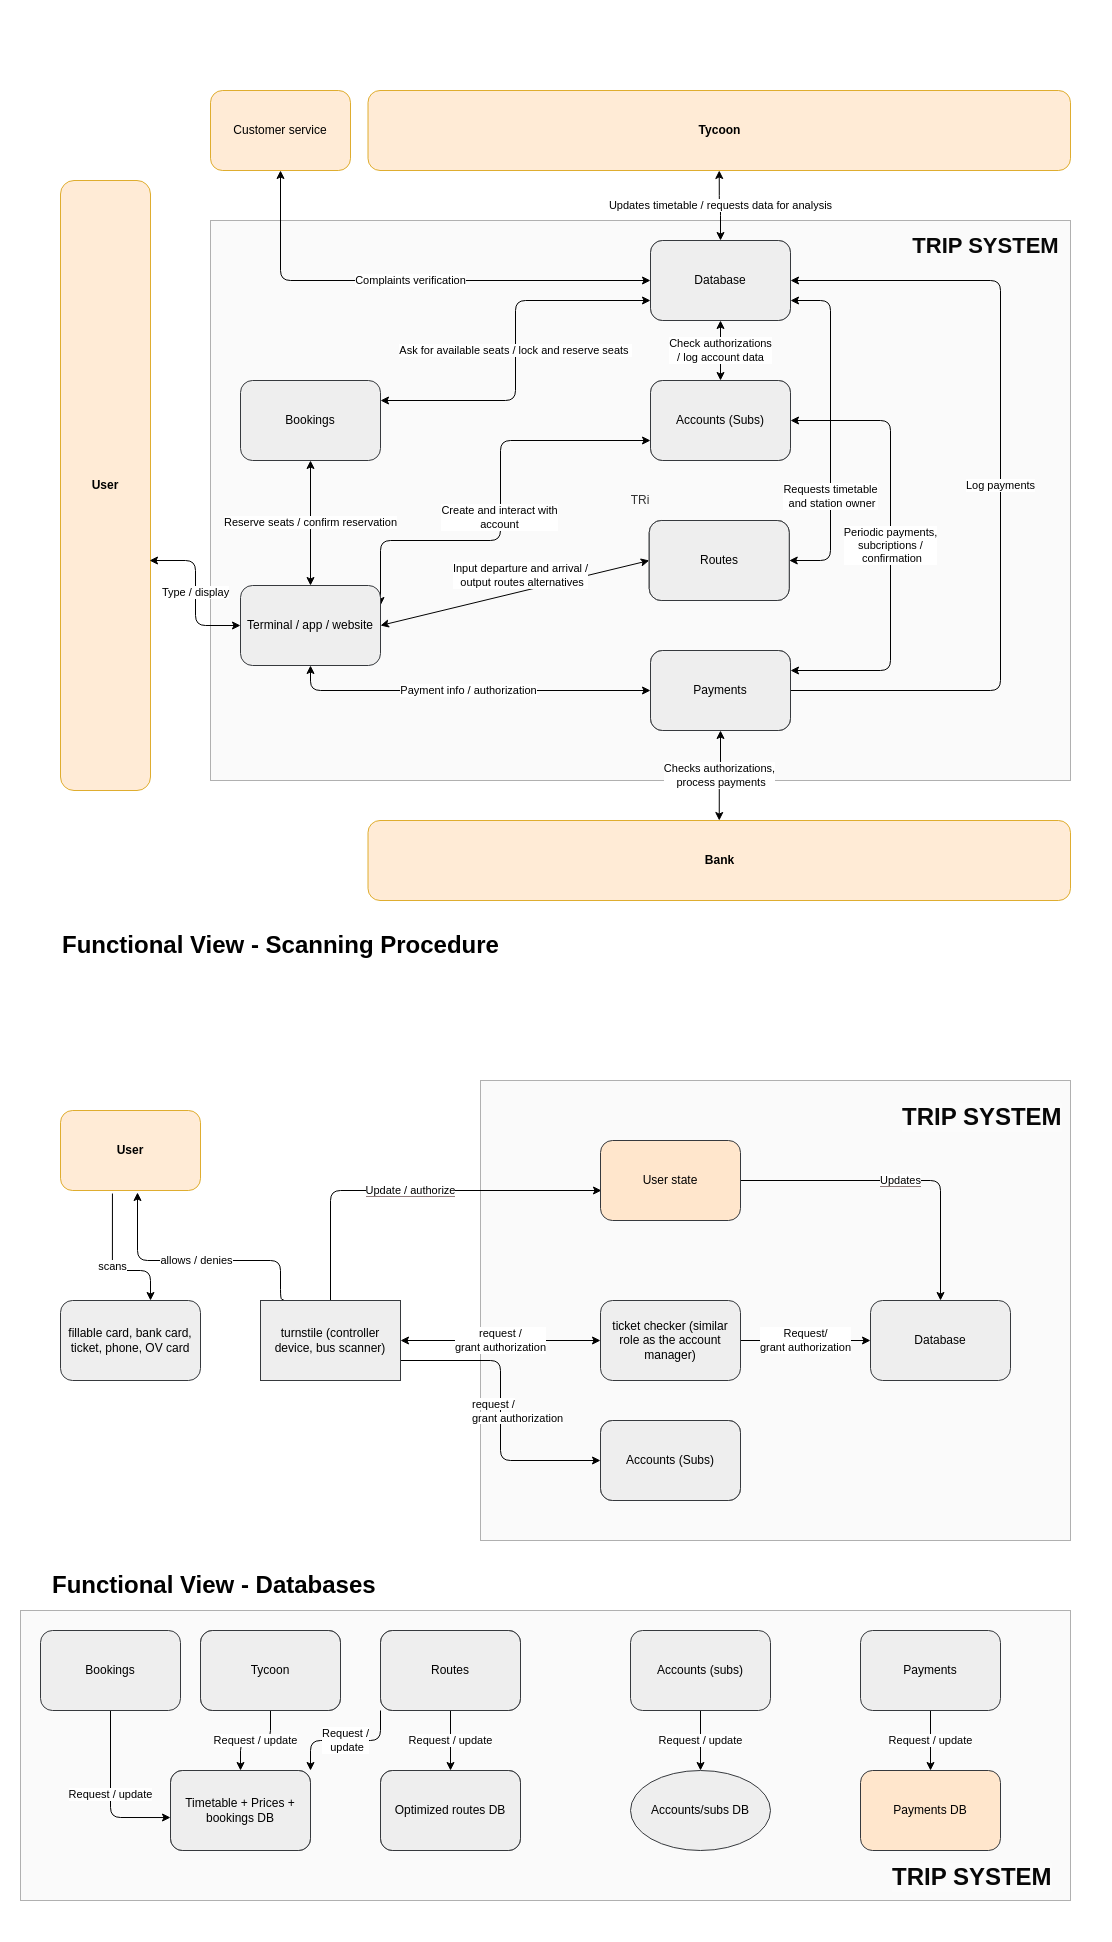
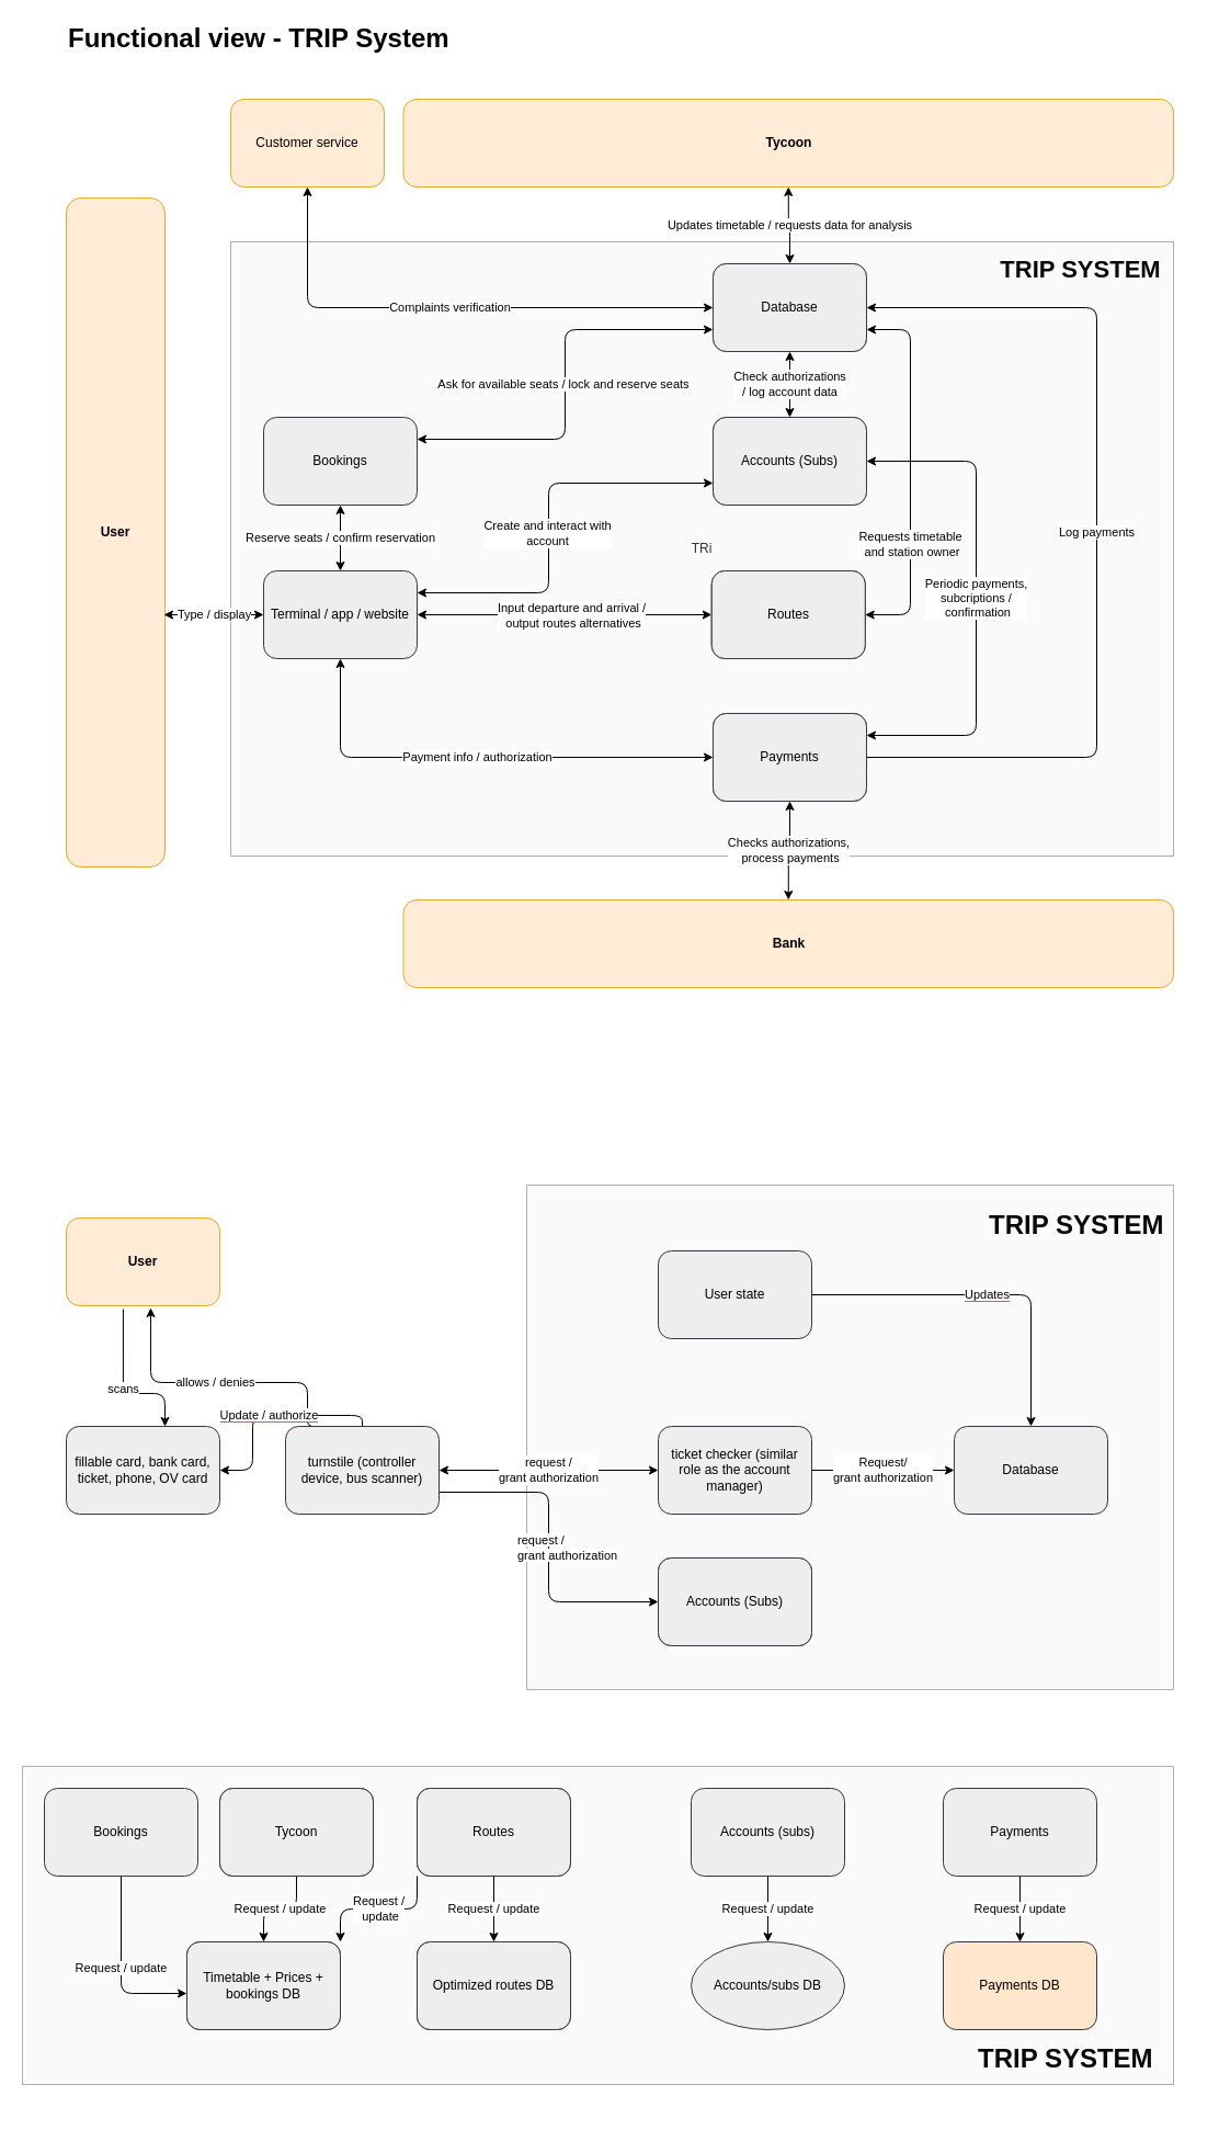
+ <mxCell id="52" value="&lt;h1&gt;Functional view - TRIP System&lt;/h1&gt;" style="text;strokeColor=none;align=left;fillColor=none;html=1;verticalAlign=middle;whiteSpace=wrap;rounded=0;" parent="1" vertex="1"><mxGeometry x="60" y="20" width="670" height="30" as="geometry" /></mxCell>
- <mxCell id="15" value="Terminal / app / website" style="rounded=1;whiteSpace=wrap;html=1;fillColor=#eeeeee;strokeColor=#36393d;" parent="1" vertex="1"><mxGeometry x="240" y="585" width="140" height="80" as="geometry" /></mxCell>
+ <mxCell id="15" value="Terminal / app / website" style="rounded=1;whiteSpace=wrap;html=1;fillColor=#eeeeee;strokeColor=#36393d;" parent="1" vertex="1"><mxGeometry x="240" y="520" width="140" height="80" as="geometry" /></mxCell>
- <mxCell id="71" value="&lt;h1&gt;Functional View - Scanning Procedure&lt;/h1&gt;" style="text;strokeColor=none;align=left;fillColor=none;html=1;verticalAlign=middle;whiteSpace=wrap;rounded=0;" vertex="1" parent="1"><mxGeometry x="60" y="930" width="670" height="30" as="geometry" /></mxCell>
- <mxCell id="63" value="User state" style="rounded=1;whiteSpace=wrap;html=1;fillColor=#ffe6cc;strokeColor=#36393d;" vertex="1" parent="1"><mxGeometry x="600" y="1140" width="140" height="80" as="geometry" /></mxCell>
+ <mxCell id="63" value="User state" style="rounded=1;whiteSpace=wrap;html=1;fillColor=#eeeeee;strokeColor=#36393d;" vertex="1" parent="1"><mxGeometry x="600" y="1140" width="140" height="80" as="geometry" /></mxCell>
- <mxCell id="58" value="&lt;span style=&quot;background-color: rgb(255, 255, 255);&quot;&gt;Update / authorize&lt;/span&gt;" style="edgeStyle=orthogonalEdgeStyle;html=1;exitX=0.5;exitY=0;exitDx=0;exitDy=0;labelBackgroundColor=#907a7a;strokeColor=#000000;fontColor=#000000;startArrow=none;startFill=0;entryX=0.007;entryY=0.625;entryDx=0;entryDy=0;entryPerimeter=0;" edge="1" parent="1" source="59" target="63"><mxGeometry relative="1" as="geometry"><mxPoint x="330" y="1180" as="targetPoint" /></mxGeometry></mxCell>
+ <mxCell id="58" value="&lt;span style=&quot;background-color: rgb(255, 255, 255);&quot;&gt;Update / authorize&lt;/span&gt;" style="edgeStyle=orthogonalEdgeStyle;html=1;exitX=0.5;exitY=0;exitDx=0;exitDy=0;labelBackgroundColor=#907a7a;strokeColor=#000000;fontColor=#000000;startArrow=none;startFill=0;" edge="1" parent="1" source="59" target="60"><mxGeometry relative="1" as="geometry"><mxPoint x="330" y="1180" as="targetPoint" /></mxGeometry></mxCell>
- <mxCell id="59" value="turnstile (controller device, bus scanner)" style="whiteSpace=wrap;html=1;fillColor=#eeeeee;strokeColor=#36393d;rounded=0;" vertex="1" parent="1"><mxGeometry x="260" y="1300" width="140" height="80" as="geometry" /></mxCell>
+ <mxCell id="59" value="turnstile (controller device, bus scanner)" style="rounded=1;whiteSpace=wrap;html=1;fillColor=#eeeeee;strokeColor=#36393d;" vertex="1" parent="1"><mxGeometry x="260" y="1300" width="140" height="80" as="geometry" /></mxCell>
- <mxCell id="72" value="&lt;h1&gt;Functional View - Databases&lt;/h1&gt;" style="text;strokeColor=none;align=left;fillColor=none;html=1;verticalAlign=middle;whiteSpace=wrap;rounded=0;" vertex="1" parent="1"><mxGeometry x="50" y="1570" width="670" height="30" as="geometry" /></mxCell>
